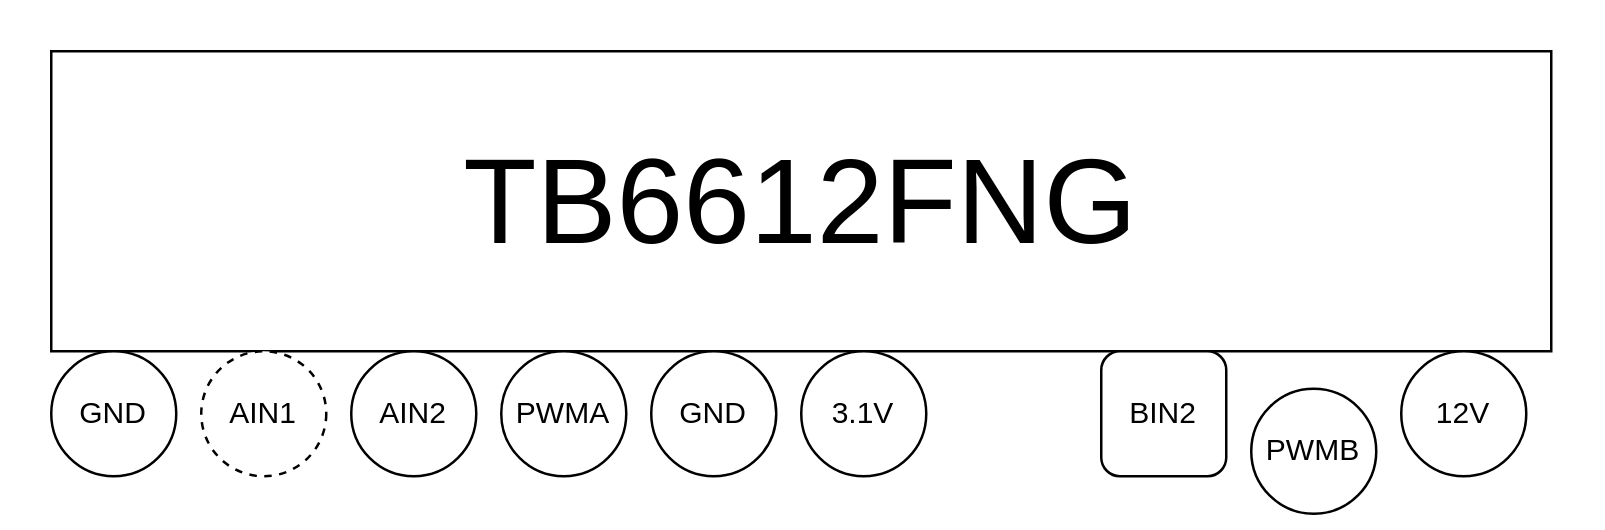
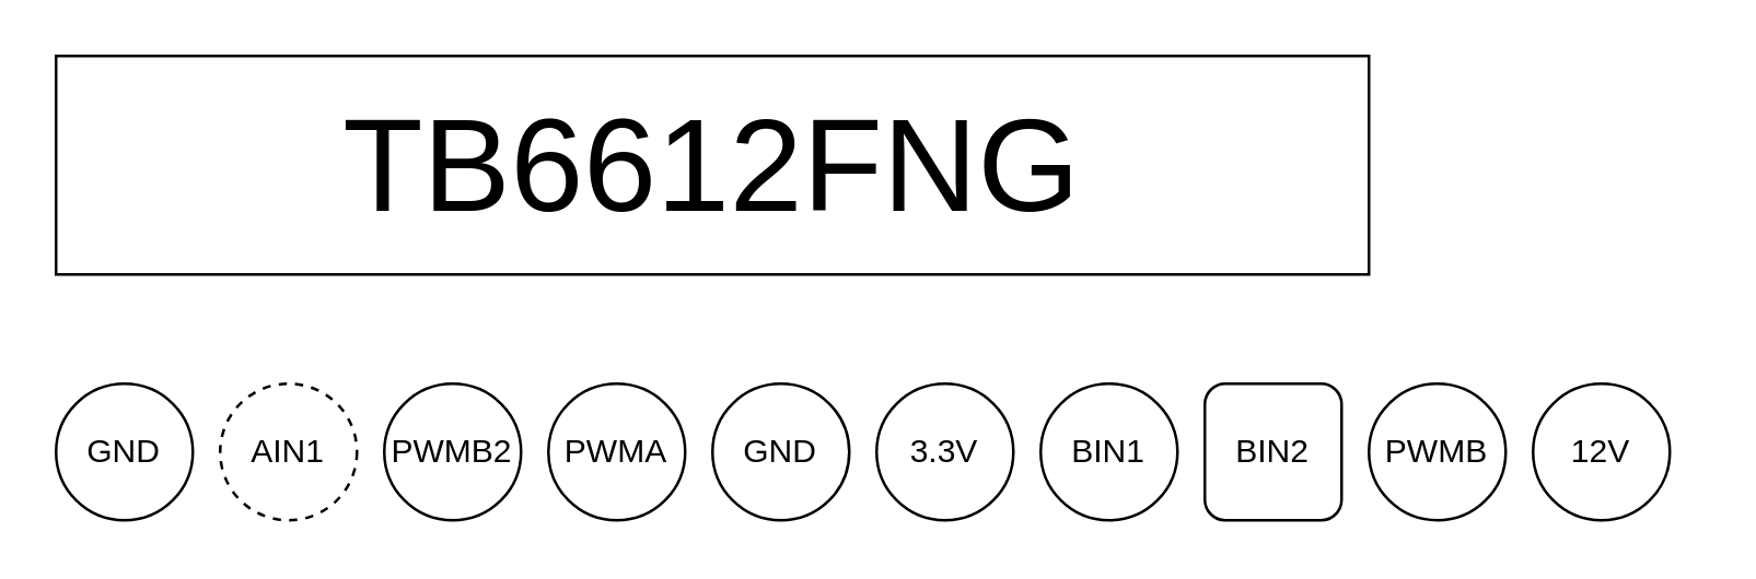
- <mxCell id="2" value="&lt;font style=&quot;font-size: 48px;&quot;&gt;TB6612FNG&lt;/font&gt;" style="rounded=0;whiteSpace=wrap;html=1;" vertex="1" parent="1"><mxGeometry x="20" y="20" width="600" height="120" as="geometry" /></mxCell>
+ <mxCell id="2" value="&lt;font style=&quot;font-size: 48px;&quot;&gt;TB6612FNG&lt;/font&gt;" style="rounded=0;whiteSpace=wrap;html=1;" vertex="1" parent="1"><mxGeometry x="20" y="20" width="480" height="80" as="geometry" /></mxCell>
- <mxCell id="4" value="AIN2" style="ellipse;whiteSpace=wrap;html=1;aspect=fixed;" vertex="1" parent="1"><mxGeometry x="140" y="140" width="50" height="50" as="geometry" /></mxCell>
+ <mxCell id="4" value="PWMB2" style="ellipse;whiteSpace=wrap;html=1;aspect=fixed;" vertex="1" parent="1"><mxGeometry x="140" y="140" width="50" height="50" as="geometry" /></mxCell>
- <mxCell id="11" value="3.1V" style="ellipse;whiteSpace=wrap;html=1;aspect=fixed;" vertex="1" parent="1"><mxGeometry x="320" y="140" width="50" height="50" as="geometry" /></mxCell>
+ <mxCell id="11" value="3.3V" style="ellipse;whiteSpace=wrap;html=1;aspect=fixed;" vertex="1" parent="1"><mxGeometry x="320" y="140" width="50" height="50" as="geometry" /></mxCell>
+ <mxCell id="8" value="BIN1" style="ellipse;whiteSpace=wrap;html=1;aspect=fixed;" vertex="1" parent="1"><mxGeometry x="380" y="140" width="50" height="50" as="geometry" /></mxCell>
- <mxCell id="10" value="PWMB" style="ellipse;whiteSpace=wrap;html=1;aspect=fixed;" vertex="1" parent="1"><mxGeometry x="500" y="155" width="50" height="50" as="geometry" /></mxCell>
+ <mxCell id="10" value="PWMB" style="ellipse;whiteSpace=wrap;html=1;aspect=fixed;" vertex="1" parent="1"><mxGeometry x="500" y="140" width="50" height="50" as="geometry" /></mxCell>
